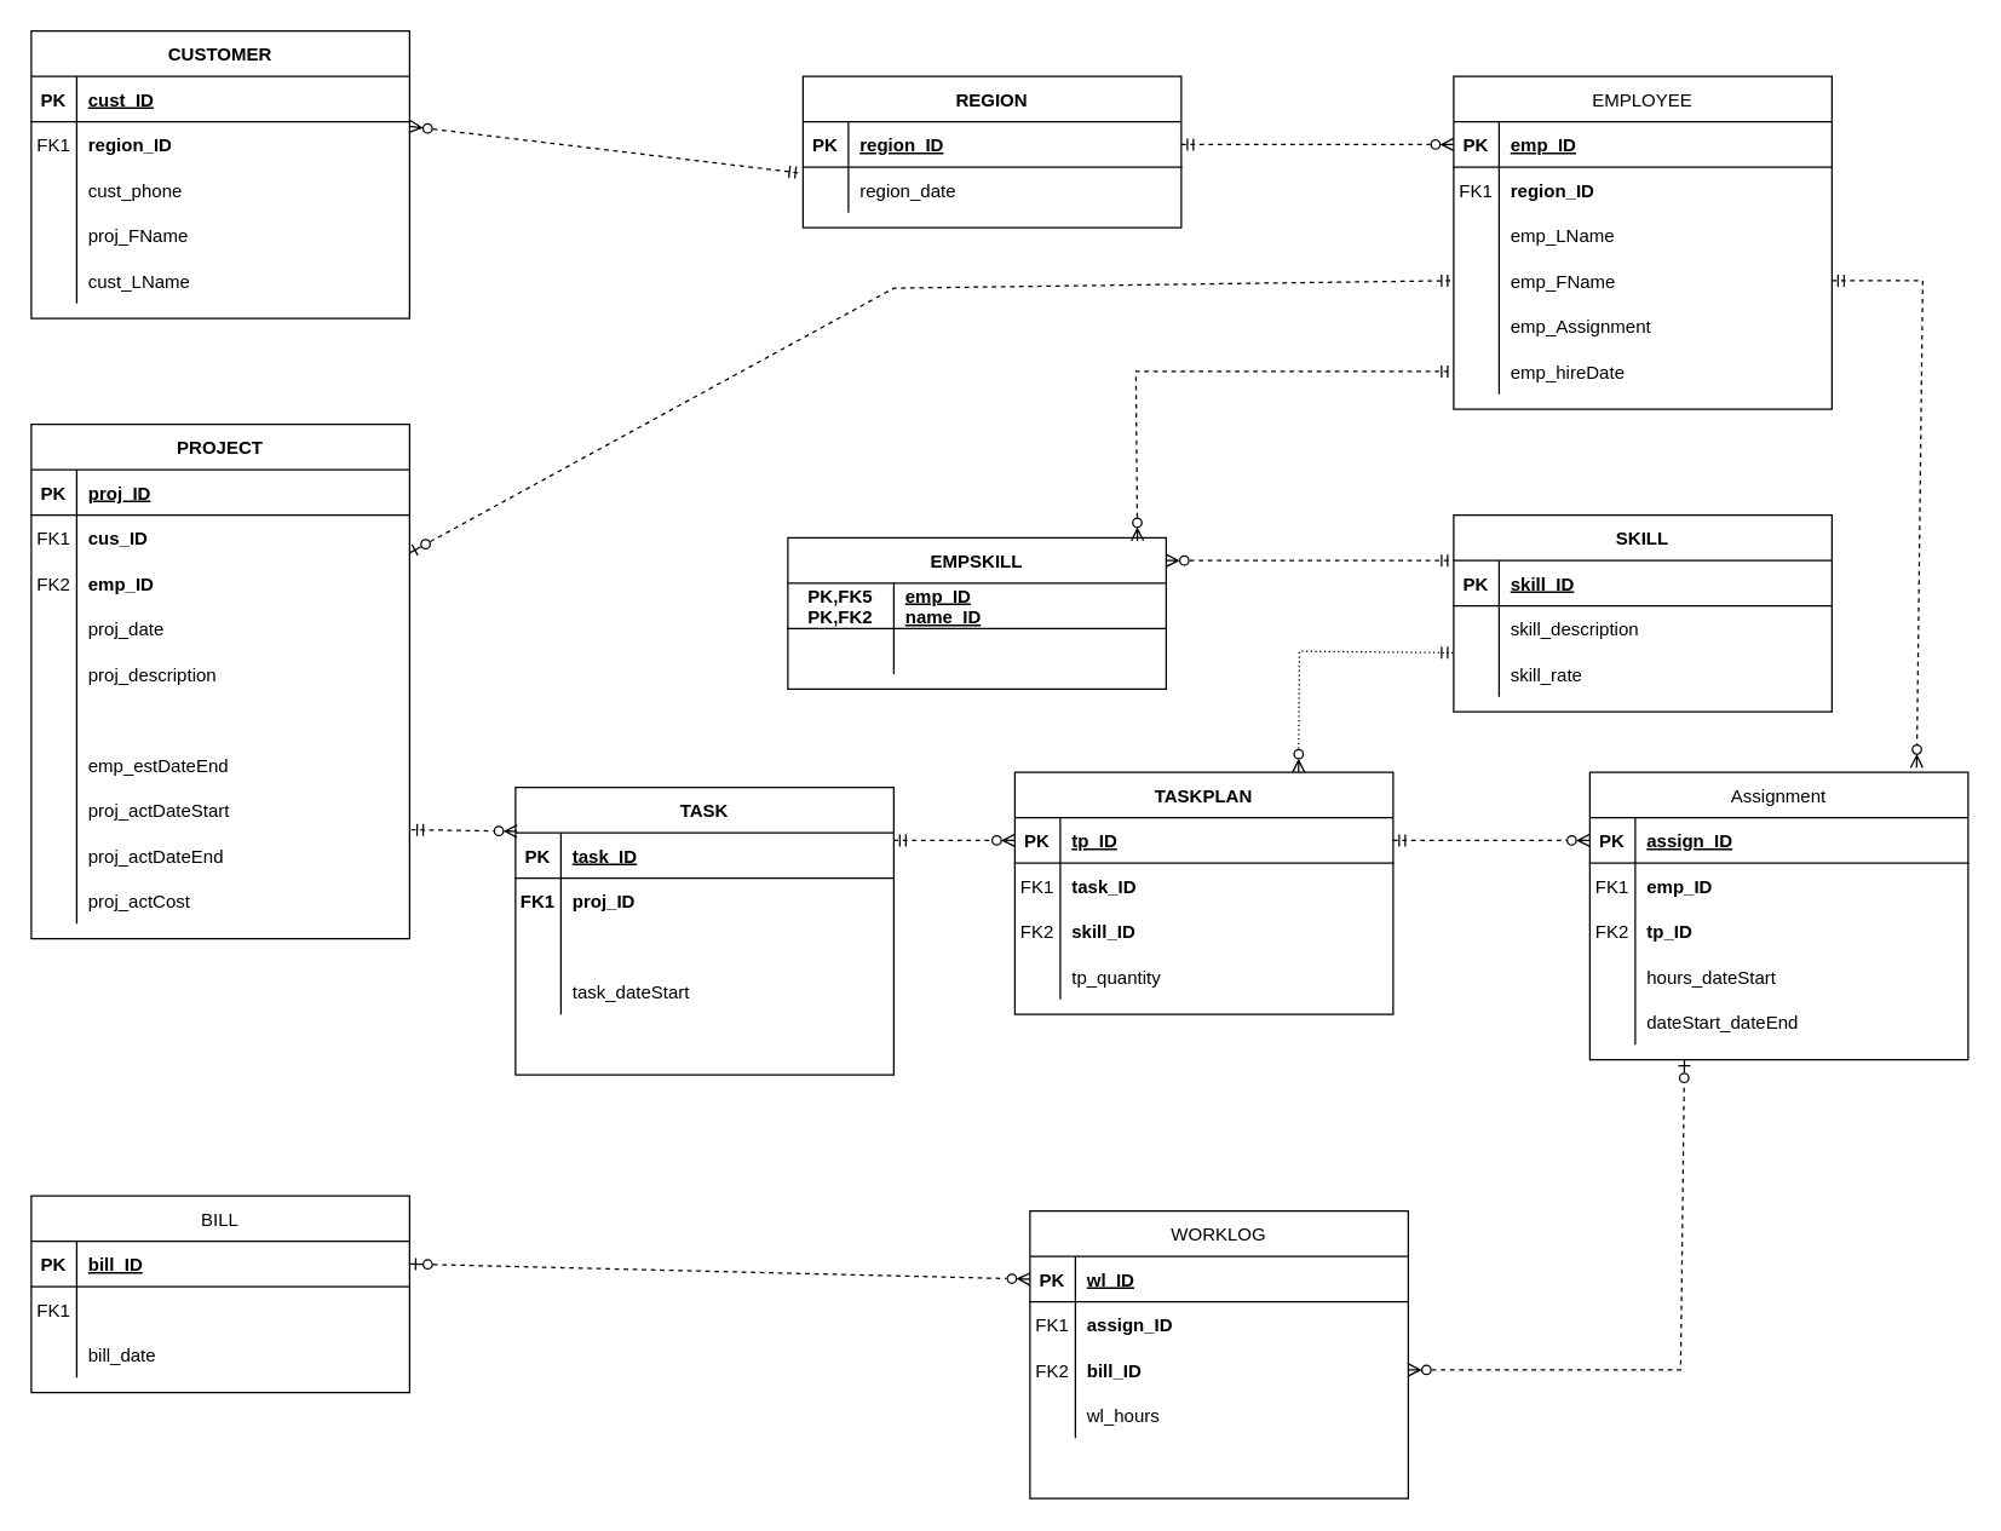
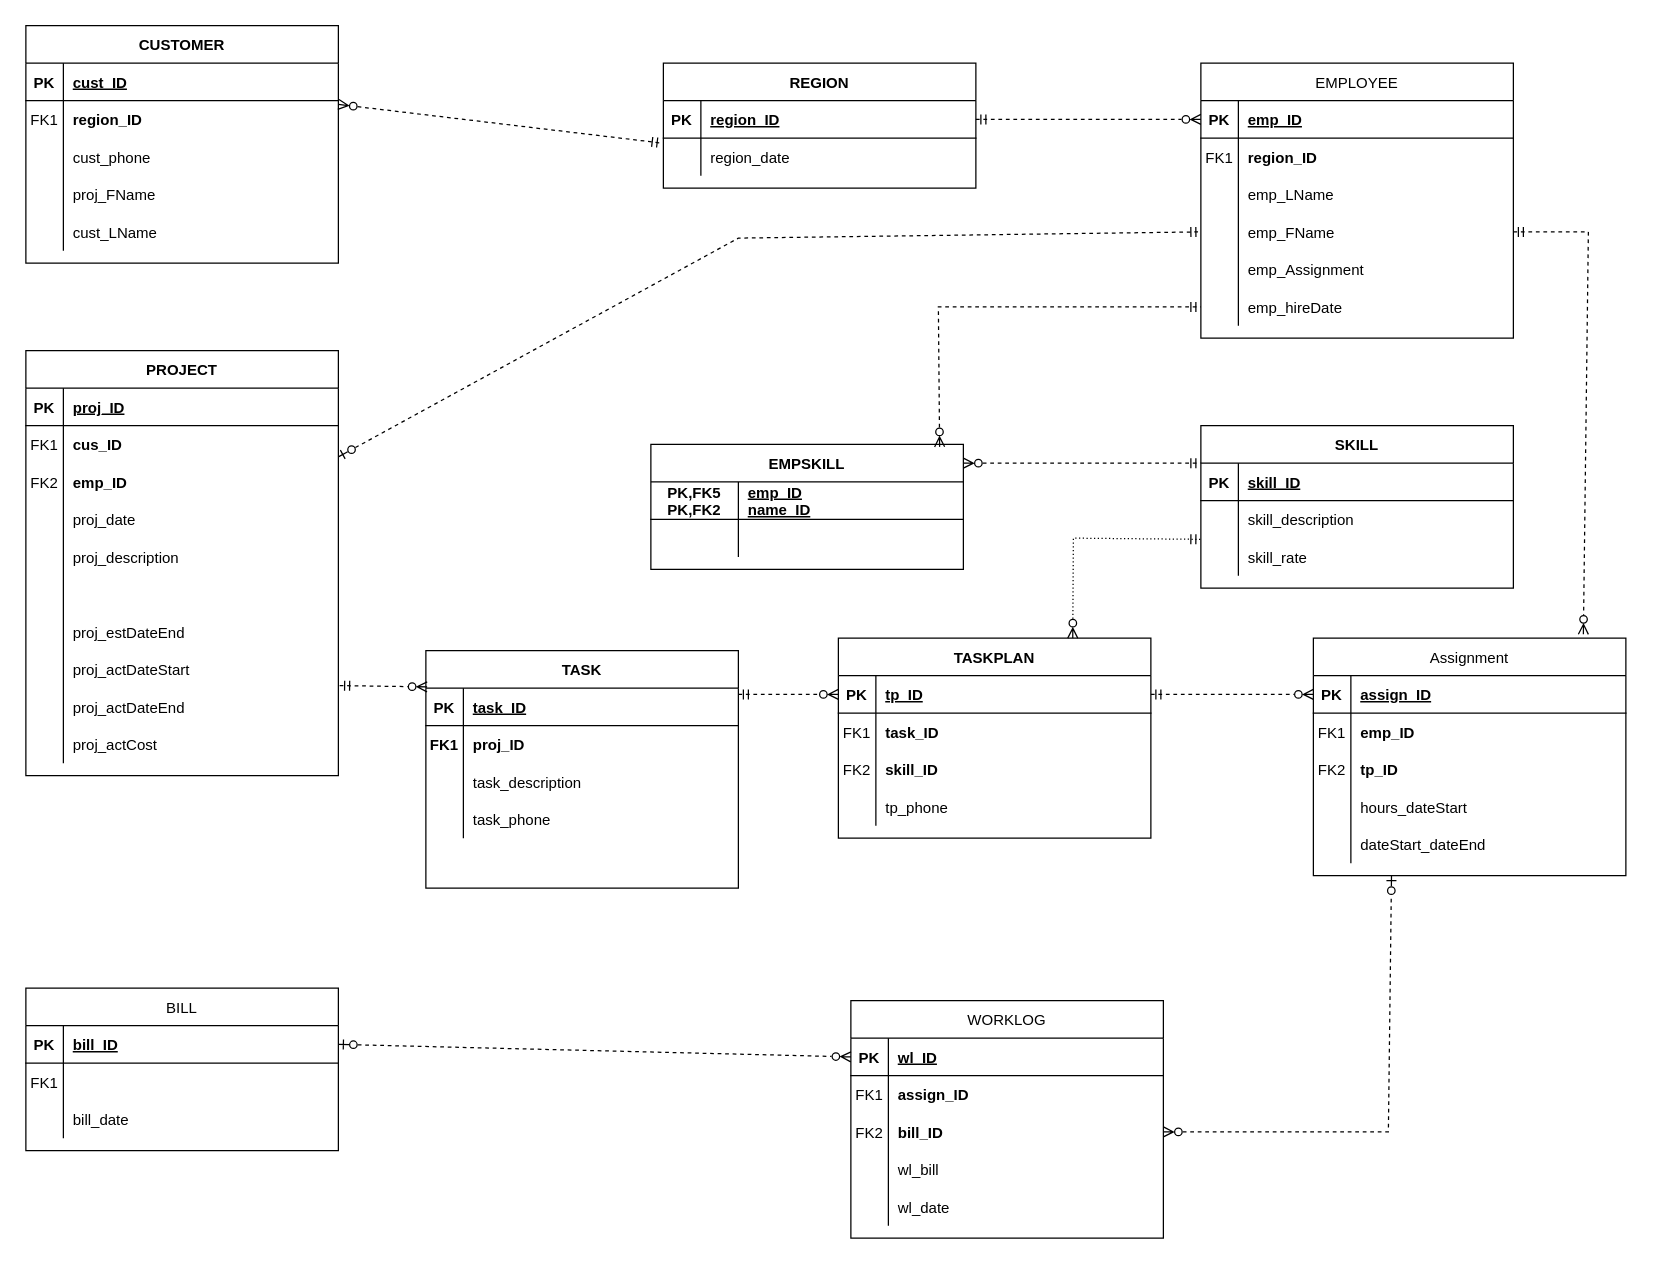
- <mxCell id="38" value="emp_estDateEnd" style="shape=partialRectangle;overflow=hidden;connectable=0;fillColor=none;top=0;left=0;bottom=0;right=0;align=left;spacingLeft=6;" vertex="1" parent="36"><mxGeometry x="30" width="220" height="30" as="geometry"><mxRectangle width="220" height="30" as="alternateBounds" /></mxGeometry></mxCell>
+ <mxCell id="38" value="proj_estDateEnd" style="shape=partialRectangle;overflow=hidden;connectable=0;fillColor=none;top=0;left=0;bottom=0;right=0;align=left;spacingLeft=6;" vertex="1" parent="36"><mxGeometry x="30" width="220" height="30" as="geometry"><mxRectangle width="220" height="30" as="alternateBounds" /></mxGeometry></mxCell>
+ <mxCell id="116" value="task_description" style="shape=partialRectangle;overflow=hidden;connectable=0;fillColor=none;top=0;left=0;bottom=0;right=0;align=left;spacingLeft=6;" vertex="1" parent="114"><mxGeometry x="30" width="220" height="30" as="geometry"><mxRectangle width="220" height="30" as="alternateBounds" /></mxGeometry></mxCell>
- <mxCell id="150" value="tp_quantity" style="shape=partialRectangle;overflow=hidden;connectable=0;fillColor=none;top=0;left=0;bottom=0;right=0;align=left;spacingLeft=6;" vertex="1" parent="148"><mxGeometry x="30" width="220" height="30" as="geometry"><mxRectangle width="220" height="30" as="alternateBounds" /></mxGeometry></mxCell>
+ <mxCell id="150" value="tp_phone" style="shape=partialRectangle;overflow=hidden;connectable=0;fillColor=none;top=0;left=0;bottom=0;right=0;align=left;spacingLeft=6;" vertex="1" parent="148"><mxGeometry x="30" width="220" height="30" as="geometry"><mxRectangle width="220" height="30" as="alternateBounds" /></mxGeometry></mxCell>
- <mxCell id="119" value="task_dateStart" style="shape=partialRectangle;overflow=hidden;connectable=0;fillColor=none;top=0;left=0;bottom=0;right=0;align=left;spacingLeft=6;" vertex="1" parent="117"><mxGeometry x="30" width="220" height="30" as="geometry"><mxRectangle width="220" height="30" as="alternateBounds" /></mxGeometry></mxCell>
+ <mxCell id="119" value="task_phone" style="shape=partialRectangle;overflow=hidden;connectable=0;fillColor=none;top=0;left=0;bottom=0;right=0;align=left;spacingLeft=6;" vertex="1" parent="117"><mxGeometry x="30" width="220" height="30" as="geometry"><mxRectangle width="220" height="30" as="alternateBounds" /></mxGeometry></mxCell>
- <mxCell id="134" value="wl_hours" style="shape=partialRectangle;overflow=hidden;connectable=0;fillColor=none;top=0;left=0;bottom=0;right=0;align=left;spacingLeft=6;" vertex="1" parent="132"><mxGeometry x="30" width="220" height="30" as="geometry"><mxRectangle width="220" height="30" as="alternateBounds" /></mxGeometry></mxCell>
+ <mxCell id="134" value="wl_bill" style="shape=partialRectangle;overflow=hidden;connectable=0;fillColor=none;top=0;left=0;bottom=0;right=0;align=left;spacingLeft=6;" vertex="1" parent="132"><mxGeometry x="30" width="220" height="30" as="geometry"><mxRectangle width="220" height="30" as="alternateBounds" /></mxGeometry></mxCell>
+ <mxCell id="137" value="wl_date" style="shape=partialRectangle;overflow=hidden;connectable=0;fillColor=none;top=0;left=0;bottom=0;right=0;align=left;spacingLeft=6;" vertex="1" parent="135"><mxGeometry x="30" width="220" height="30" as="geometry"><mxRectangle width="220" height="30" as="alternateBounds" /></mxGeometry></mxCell>
